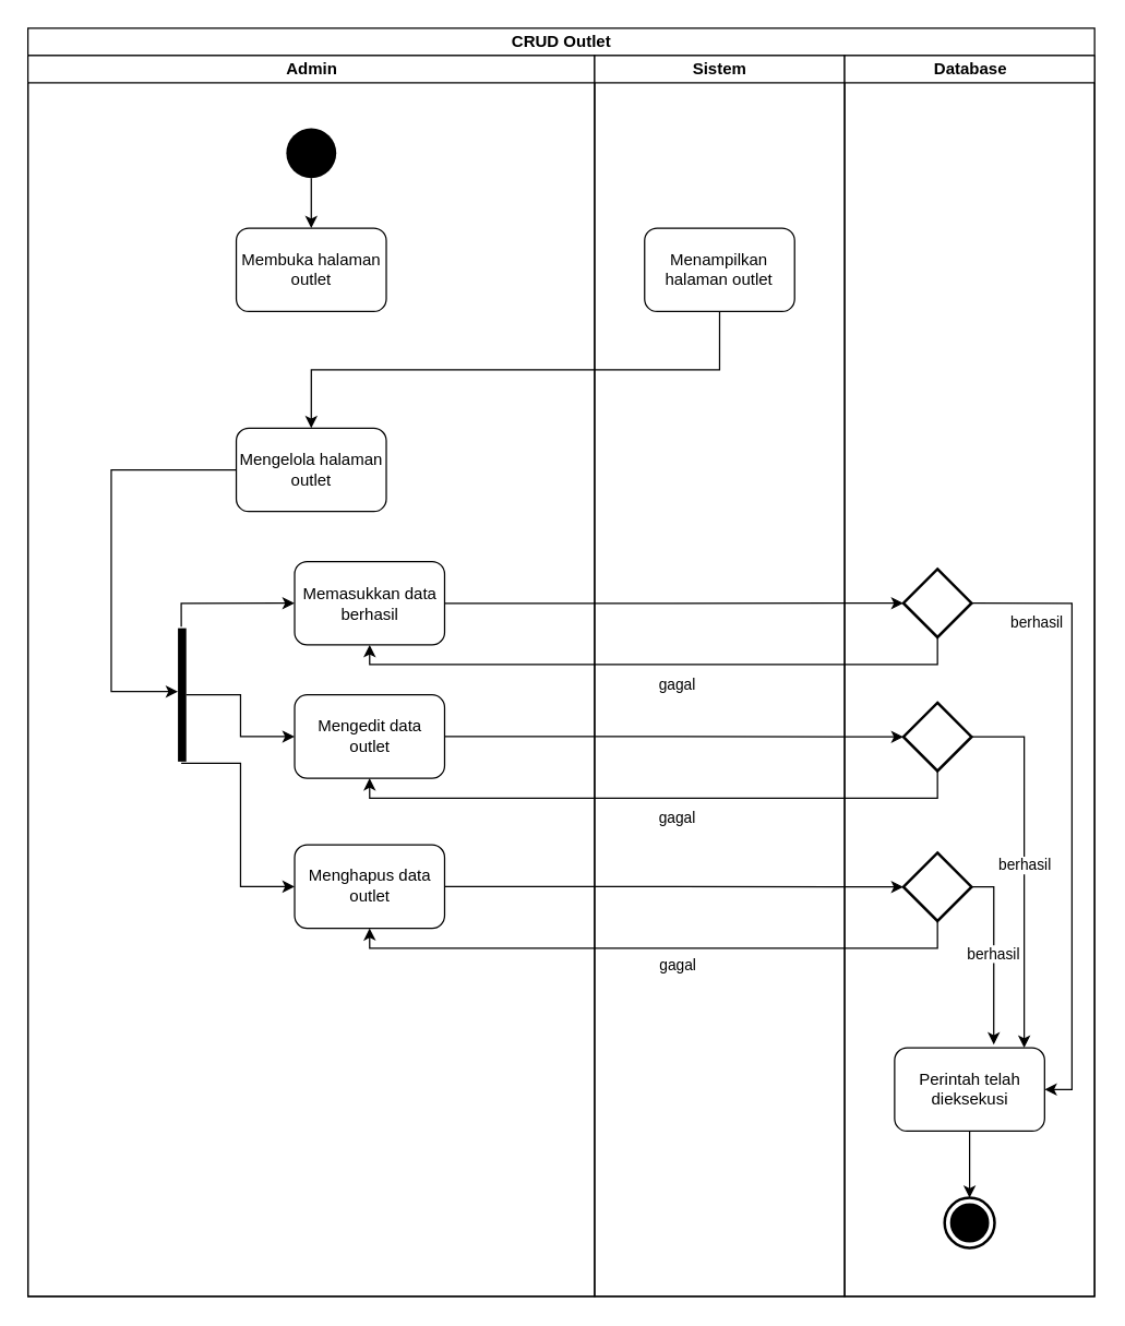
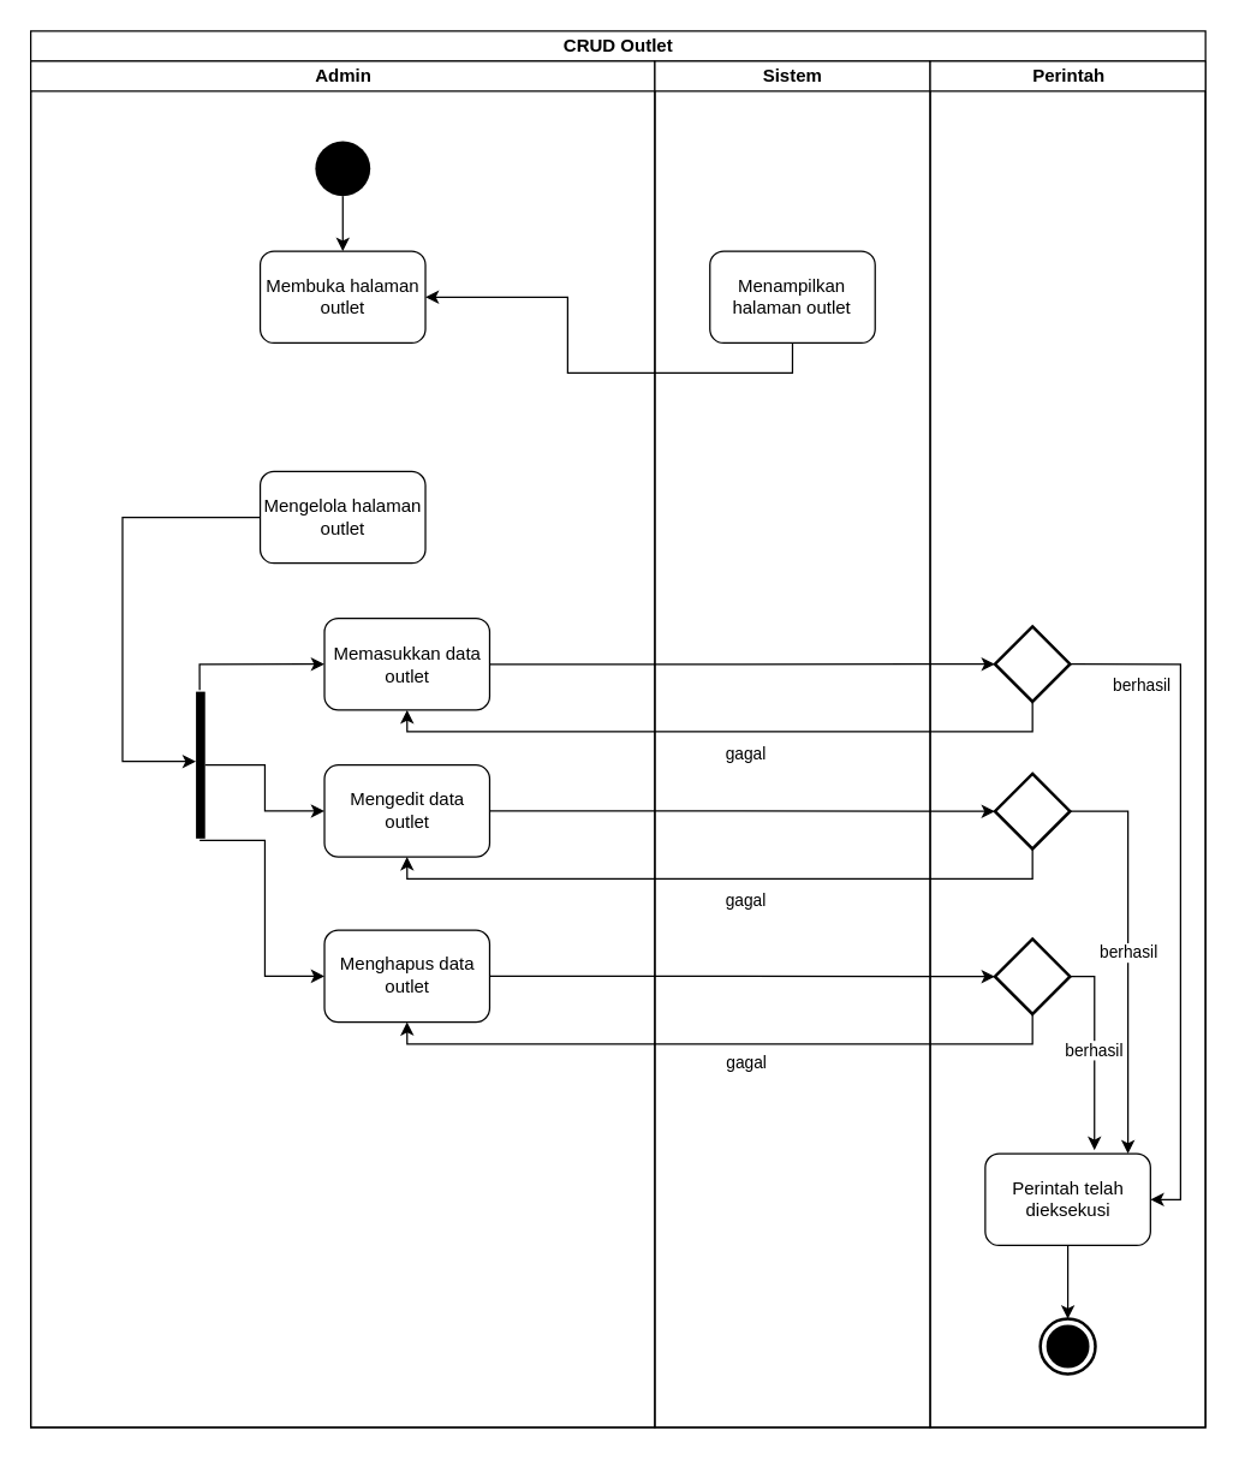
- <mxCell id="6" value="Database" style="swimlane;html=1;startSize=20;container=0;" parent="2" vertex="1"><mxGeometry x="598.89" y="20" width="183.33" height="910" as="geometry" /></mxCell>
+ <mxCell id="6" value="Perintah" style="swimlane;html=1;startSize=20;container=0;" parent="2" vertex="1"><mxGeometry x="598.89" y="20" width="183.33" height="910" as="geometry" /></mxCell>
- <mxCell id="20" style="edgeStyle=orthogonalEdgeStyle;rounded=0;orthogonalLoop=1;jettySize=auto;html=1;entryX=0.5;entryY=0;entryDx=0;entryDy=0;exitX=0.5;exitY=1;exitDx=0;exitDy=0;" parent="2" source="19" target="10" edge="1"><mxGeometry as="geometry" /></mxCell>
+ <mxCell id="20" style="edgeStyle=orthogonalEdgeStyle;rounded=0;orthogonalLoop=1;jettySize=auto;html=1;exitX=0.5;exitY=1;exitDx=0;exitDy=0;" parent="2" source="19" target="8" edge="1"><mxGeometry as="geometry" /></mxCell>
- <mxCell id="13" value="Memasukkan data berhasil" style="shape=rect;html=1;rounded=1;whiteSpace=wrap;align=center;container=0;" parent="2" vertex="1"><mxGeometry x="195.555" y="391.111" width="110.0" height="61.111" as="geometry" /></mxCell>
+ <mxCell id="13" value="Memasukkan data outlet" style="shape=rect;html=1;rounded=1;whiteSpace=wrap;align=center;container=0;" parent="2" vertex="1"><mxGeometry x="195.555" y="391.111" width="110.0" height="61.111" as="geometry" /></mxCell>
